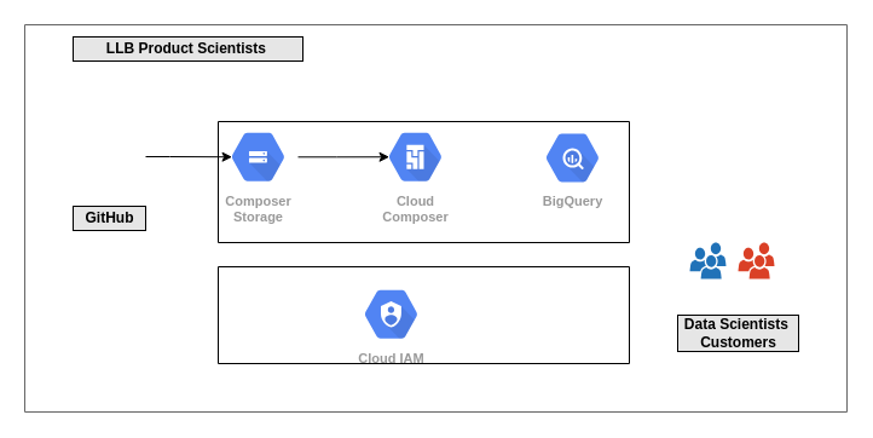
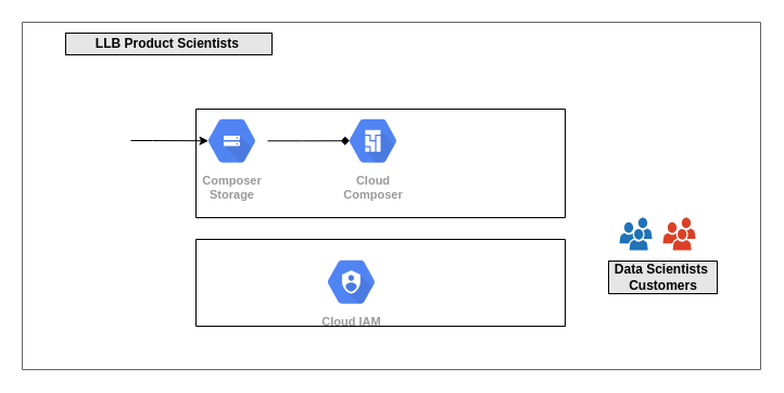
- <mxCell id="3" style="edgeStyle=orthogonalEdgeStyle;rounded=0;orthogonalLoop=1;jettySize=auto;html=1;entryX=0.175;entryY=0.5;entryDx=0;entryDy=0;entryPerimeter=0;" edge="1" parent="2" source="4" target="5"><mxGeometry relative="1" as="geometry" /></mxCell>
+ <mxCell id="3" style="edgeStyle=orthogonalEdgeStyle;rounded=0;orthogonalLoop=1;jettySize=auto;html=1;entryX=0.175;entryY=0.5;entryDx=0;entryDy=0;entryPerimeter=0;endArrow=diamond;" edge="1" parent="2" source="4" target="5"><mxGeometry relative="1" as="geometry" /></mxCell>
- <mxCell id="6" value="BigQuery" style="html=1;fillColor=#5184F3;strokeColor=none;verticalAlign=top;labelPosition=center;verticalLabelPosition=bottom;align=center;spacingTop=-6;fontSize=11;fontStyle=1;fontColor=#999999;shape=mxgraph.gcp2.hexIcon;prIcon=bigquery" vertex="1" parent="2"><mxGeometry x="420" y="80.75" width="66" height="58.5" as="geometry" /></mxCell>
- <mxCell id="14" value="&lt;b&gt;GitHub&lt;/b&gt;" style="text;html=1;align=center;verticalAlign=middle;resizable=0;points=[];autosize=1;strokeColor=#000000;fillColor=#E6E6E6;" vertex="1" parent="2"><mxGeometry x="40" y="150" width="60" height="20" as="geometry" /></mxCell>
- <mxCell id="15" value="&lt;b&gt;Data Scientists&amp;nbsp;&lt;br&gt;Customers&lt;br&gt;&lt;/b&gt;" style="text;html=1;align=center;verticalAlign=middle;resizable=0;points=[];autosize=1;strokeColor=#000000;fillColor=#E6E6E6;" vertex="1" parent="2"><mxGeometry x="540" y="240" width="100" height="30" as="geometry" /></mxCell>
+ <mxCell id="15" value="&lt;b&gt;Data Scientists&amp;nbsp;&lt;br&gt;Customers&lt;br&gt;&lt;/b&gt;" style="text;html=1;align=center;verticalAlign=middle;resizable=0;points=[];autosize=1;strokeColor=#000000;fillColor=#E6E6E6;" vertex="1" parent="2"><mxGeometry x="540" y="220" width="100" height="30" as="geometry" /></mxCell>
